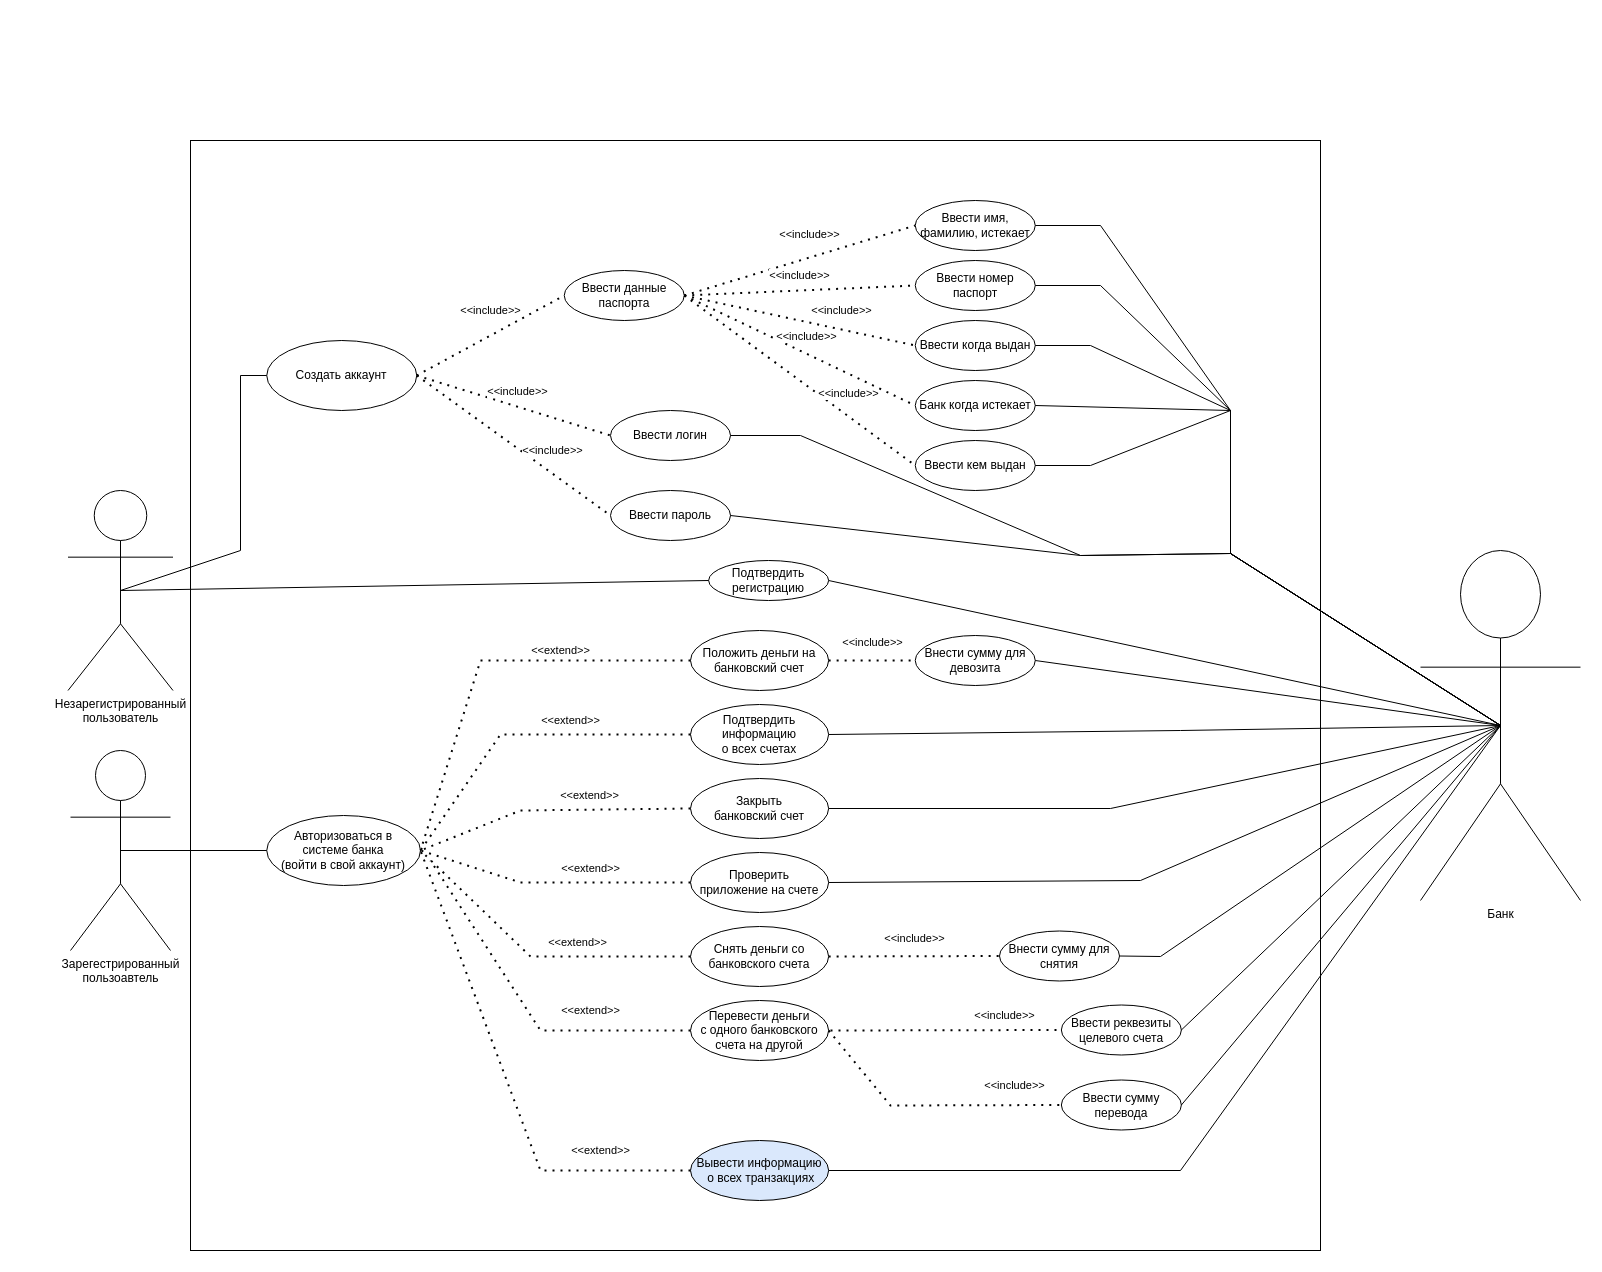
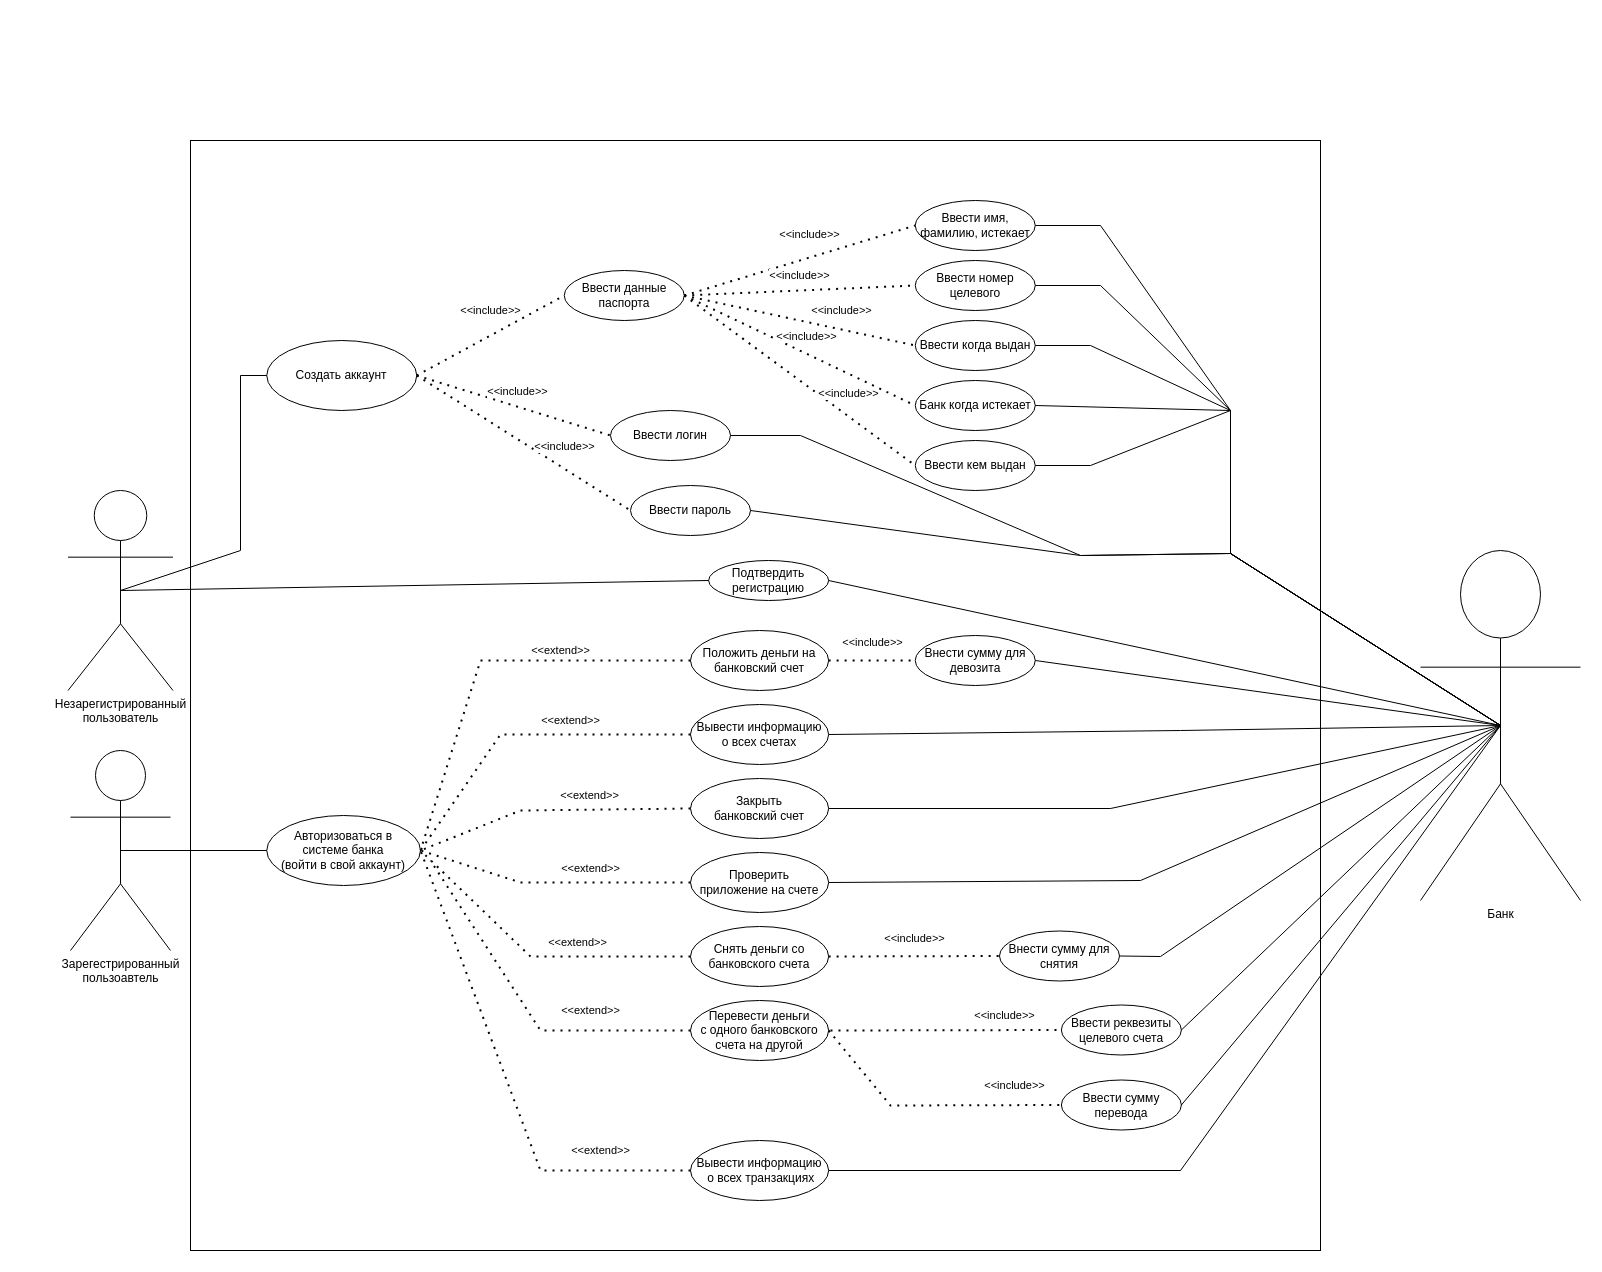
- <mxCell id="28" value="Ввести номер паспорт" style="ellipse;whiteSpace=wrap;html=1;" vertex="1" parent="1"><mxGeometry x="914.75" y="260" width="120" height="50" as="geometry" /></mxCell>
+ <mxCell id="28" value="Ввести номер целевого" style="ellipse;whiteSpace=wrap;html=1;" vertex="1" parent="1"><mxGeometry x="914.75" y="260" width="120" height="50" as="geometry" /></mxCell>
- <mxCell id="22" value="Ввести пароль" style="ellipse;whiteSpace=wrap;html=1;" vertex="1" parent="1"><mxGeometry x="610" y="490" width="120" height="50" as="geometry" /></mxCell>
+ <mxCell id="22" value="Ввести пароль" style="ellipse;whiteSpace=wrap;html=1;" vertex="1" parent="1"><mxGeometry x="630" y="485" width="120" height="50" as="geometry" /></mxCell>
- <mxCell id="46" value="Подтвердить информацию &lt;br&gt;о всех счетах" style="ellipse;whiteSpace=wrap;html=1;" vertex="1" parent="1"><mxGeometry x="690" y="704" width="138.13" height="60" as="geometry" /></mxCell>
+ <mxCell id="46" value="Вывести информацию &lt;br&gt;о всех счетах" style="ellipse;whiteSpace=wrap;html=1;" vertex="1" parent="1"><mxGeometry x="690" y="704" width="138.13" height="60" as="geometry" /></mxCell>
- <mxCell id="69" value="Вывести информацию&lt;br&gt;&amp;nbsp;о всех транзакциях" style="ellipse;whiteSpace=wrap;html=1;fillColor=#dae8fc;" vertex="1" parent="1"><mxGeometry x="690" y="1140" width="138.13" height="60" as="geometry" /></mxCell>
+ <mxCell id="69" value="Вывести информацию&lt;br&gt;&amp;nbsp;о всех транзакциях" style="ellipse;whiteSpace=wrap;html=1;" vertex="1" parent="1"><mxGeometry x="690" y="1140" width="138.13" height="60" as="geometry" /></mxCell>
